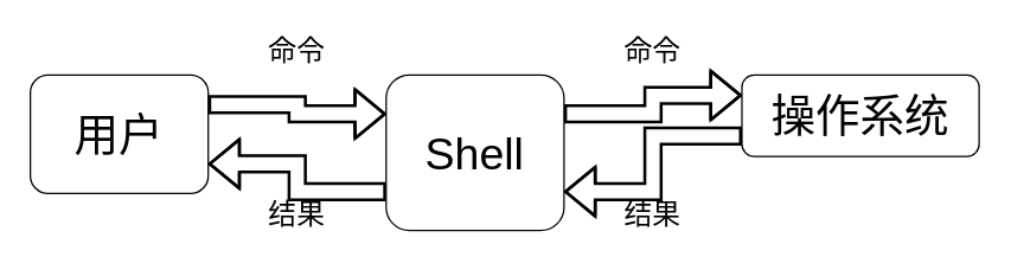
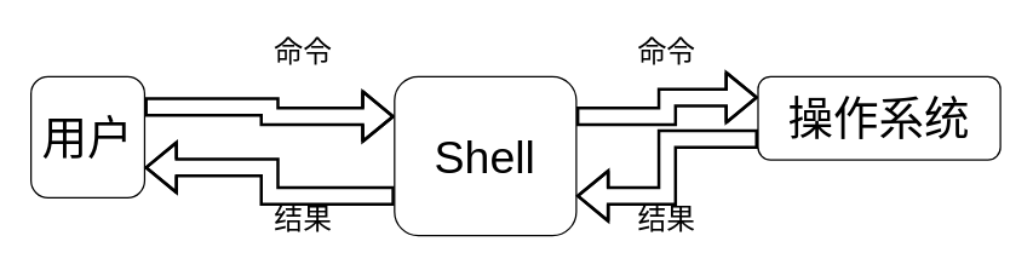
- <mxCell id="3" value="&lt;font style=&quot;font-size: 30px;&quot;&gt;用户&lt;/font&gt;" style="rounded=1;whiteSpace=wrap;html=1;" parent="1" vertex="1"><mxGeometry x="20" y="50" width="120" height="80" as="geometry" /></mxCell>
+ <mxCell id="3" value="&lt;font style=&quot;font-size: 30px;&quot;&gt;用户&lt;/font&gt;" style="rounded=1;whiteSpace=wrap;html=1;" parent="1" vertex="1"><mxGeometry x="20" y="50" width="75" height="80" as="geometry" /></mxCell>
